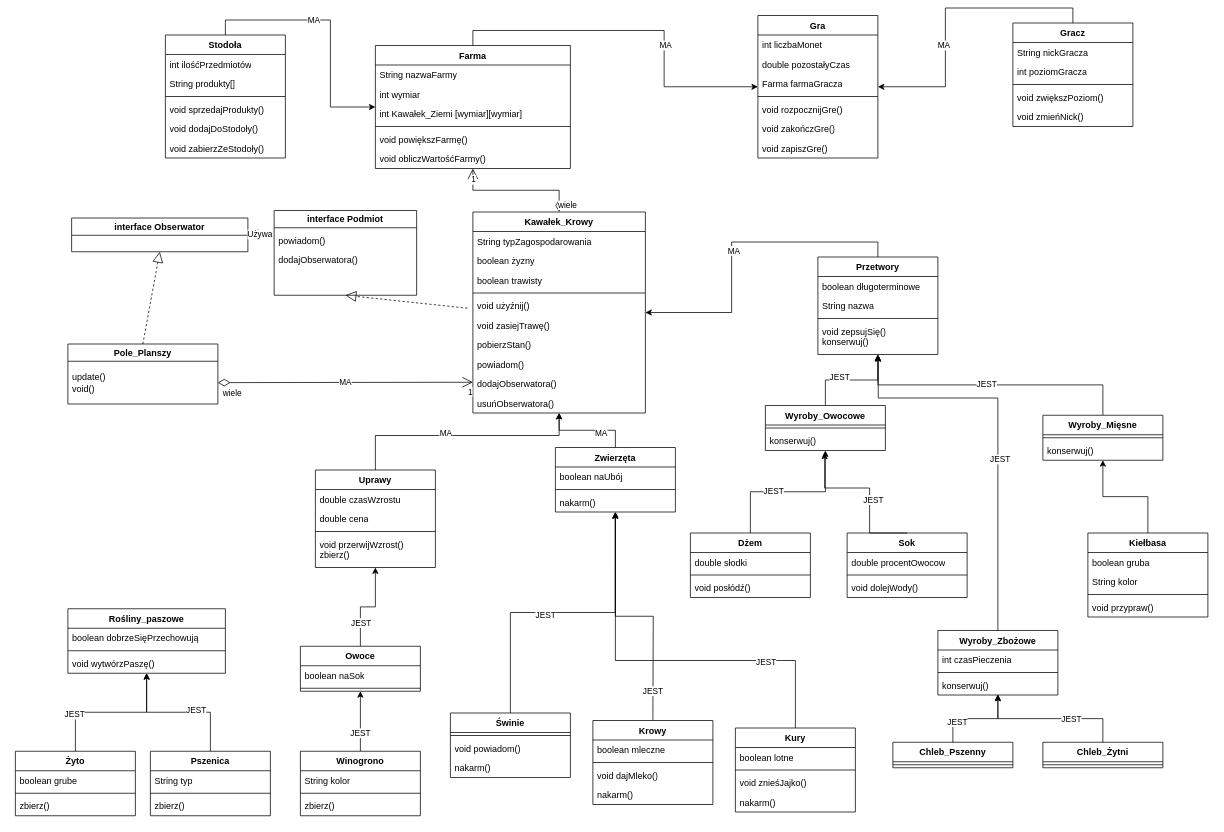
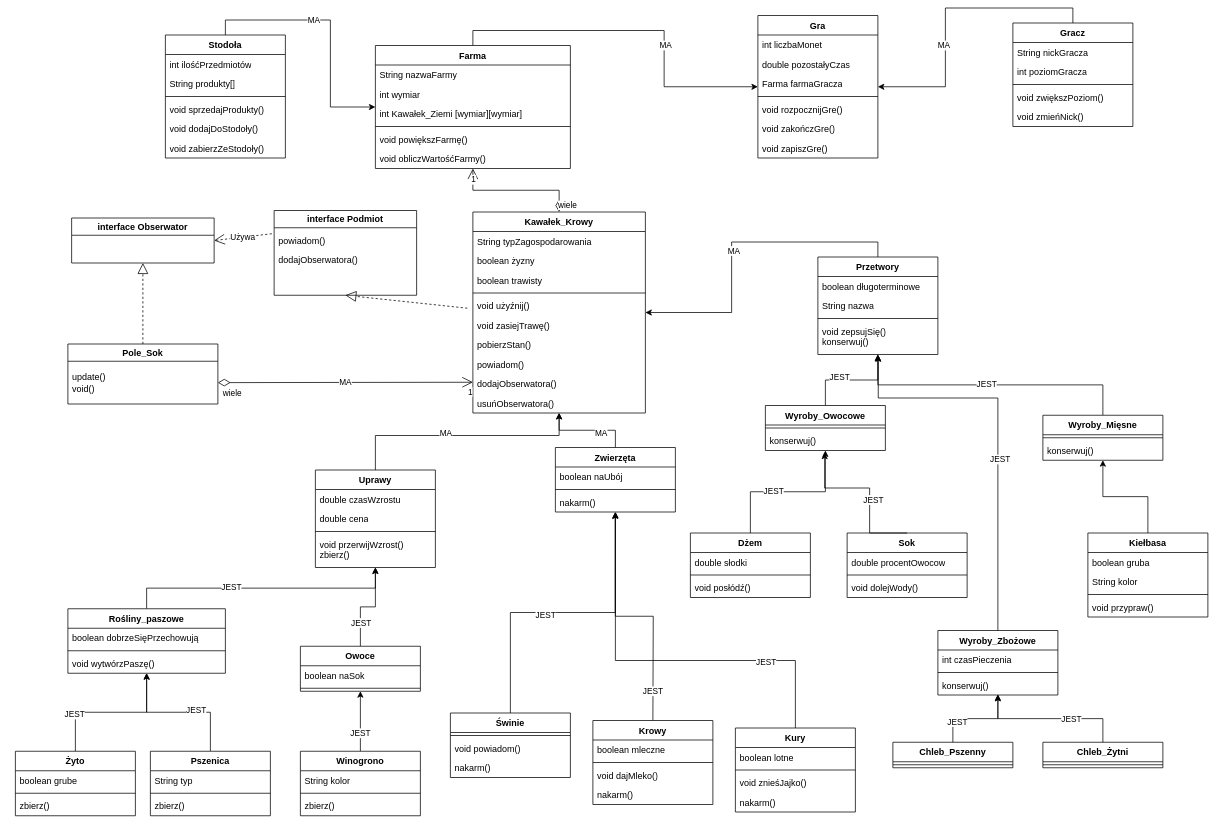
- <mxCell id="163" value="interface Obserwator" style="swimlane;whiteSpace=wrap;html=1;" vertex="1" parent="1"><mxGeometry x="95" y="290" width="235" height="45" as="geometry" /></mxCell>
+ <mxCell id="163" value="interface Obserwator" style="swimlane;whiteSpace=wrap;html=1;" vertex="1" parent="1"><mxGeometry x="95" y="290" width="190" height="60" as="geometry" /></mxCell>
- <mxCell id="164" value="Pole_Planszy" style="swimlane;whiteSpace=wrap;html=1;" vertex="1" parent="1"><mxGeometry x="90" y="458" width="200" height="80" as="geometry" /></mxCell>
+ <mxCell id="164" value="Pole_Sok" style="swimlane;whiteSpace=wrap;html=1;" vertex="1" parent="1"><mxGeometry x="90" y="458" width="200" height="80" as="geometry" /></mxCell>
+ <mxCell id="69" style="edgeStyle=orthogonalEdgeStyle;rounded=0;orthogonalLoop=1;jettySize=auto;html=1;exitX=0.5;exitY=0;exitDx=0;exitDy=0;" parent="1" source="71" target="40" edge="1"><mxGeometry relative="1" as="geometry" /></mxCell>
+ <mxCell id="70" value="JEST" style="edgeLabel;html=1;align=center;verticalAlign=middle;resizable=0;points=[];" parent="69" vertex="1" connectable="0"><mxGeometry x="-0.223" y="1" relative="1" as="geometry"><mxPoint as="offset" /></mxGeometry></mxCell>
